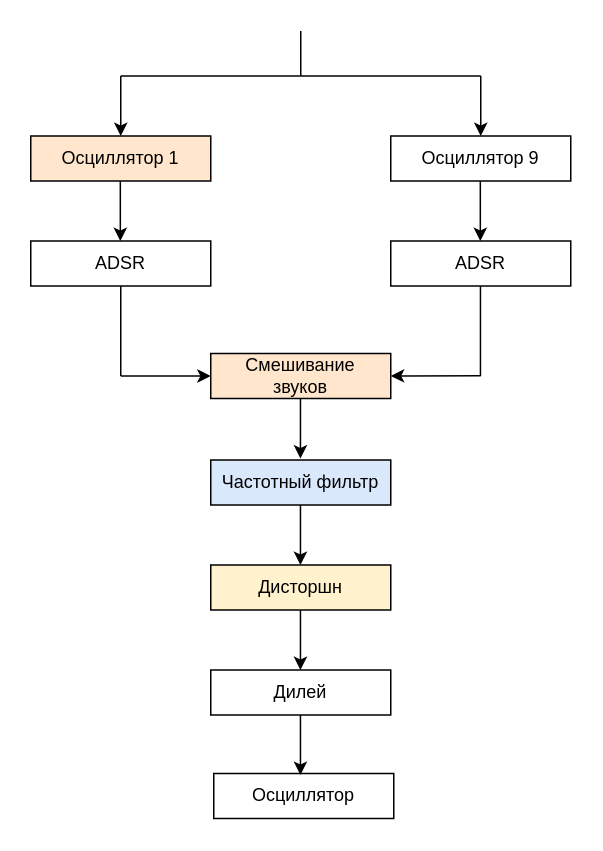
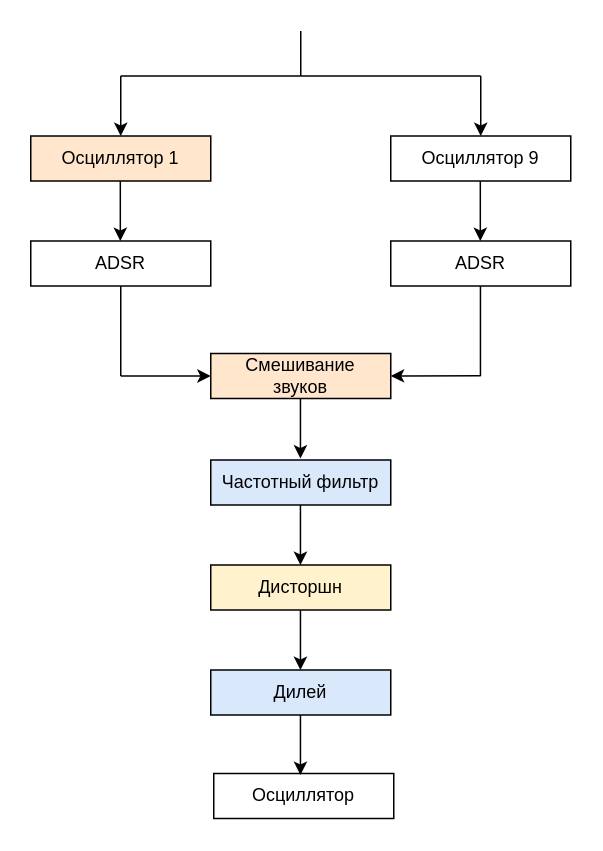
- <mxCell id="22" value="Дилей" style="rounded=0;whiteSpace=wrap;html=1;" vertex="1" parent="1"><mxGeometry x="140" y="446" width="120" height="30" as="geometry" /></mxCell>
+ <mxCell id="22" value="Дилей" style="rounded=0;whiteSpace=wrap;html=1;fillColor=#dae8fc;" vertex="1" parent="1"><mxGeometry x="140" y="446" width="120" height="30" as="geometry" /></mxCell>
